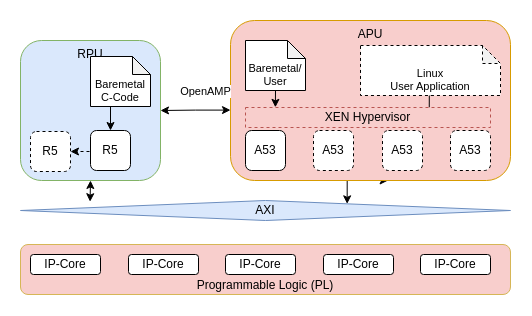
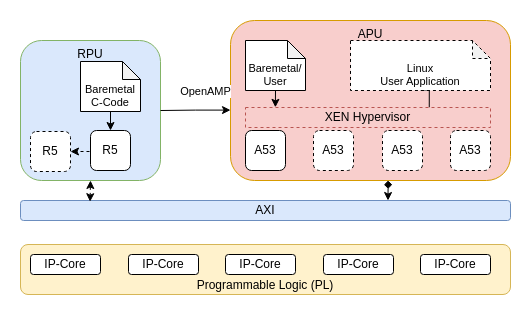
- <mxCell id="20" value="&lt;div style=&quot;font-size: 11px&quot;&gt;Linux&lt;/div&gt;&lt;div style=&quot;font-size: 11px&quot;&gt;User Application&lt;br style=&quot;font-size: 11px&quot;&gt;&lt;/div&gt;" style="shape=note;whiteSpace=wrap;html=1;backgroundOutline=1;darkOpacity=0.05;rounded=1;align=center;verticalAlign=bottom;size=18;fontSize=11;dashed=1;" vertex="1" parent="1"><mxGeometry x="360" y="45" width="140" height="50" as="geometry" /></mxCell>
+ <mxCell id="20" value="&lt;div style=&quot;font-size: 11px&quot;&gt;Linux&lt;/div&gt;&lt;div style=&quot;font-size: 11px&quot;&gt;User Application&lt;br style=&quot;font-size: 11px&quot;&gt;&lt;/div&gt;" style="shape=note;whiteSpace=wrap;html=1;backgroundOutline=1;darkOpacity=0.05;rounded=1;align=center;verticalAlign=bottom;size=18;fontSize=11;dashed=1;" vertex="1" parent="1"><mxGeometry x="350" y="40" width="140" height="50" as="geometry" /></mxCell>
- <mxCell id="15" value="&lt;div style=&quot;font-size: 11px&quot;&gt;&lt;font style=&quot;font-size: 11px&quot;&gt;Baremetal&lt;/font&gt;&lt;/div&gt;&lt;div style=&quot;font-size: 11px&quot;&gt;&lt;font style=&quot;font-size: 11px&quot;&gt;C-Code&lt;br style=&quot;font-size: 11px;&quot;&gt;&lt;/font&gt;&lt;/div&gt;" style="shape=note;whiteSpace=wrap;html=1;backgroundOutline=1;darkOpacity=0.05;rounded=1;align=center;verticalAlign=bottom;size=18;fontSize=11;" vertex="1" parent="1"><mxGeometry x="90" y="56" width="60" height="50" as="geometry" /></mxCell>
+ <mxCell id="15" value="&lt;div style=&quot;font-size: 11px&quot;&gt;&lt;font style=&quot;font-size: 11px&quot;&gt;Baremetal&lt;/font&gt;&lt;/div&gt;&lt;div style=&quot;font-size: 11px&quot;&gt;&lt;font style=&quot;font-size: 11px&quot;&gt;C-Code&lt;br style=&quot;font-size: 11px;&quot;&gt;&lt;/font&gt;&lt;/div&gt;" style="shape=note;whiteSpace=wrap;html=1;backgroundOutline=1;darkOpacity=0.05;rounded=1;align=center;verticalAlign=bottom;size=18;fontSize=11;" vertex="1" parent="1"><mxGeometry x="80" y="61" width="60" height="50" as="geometry" /></mxCell>
- <mxCell id="16" value="OpenAMP" style="edgeStyle=orthogonalEdgeStyle;rounded=0;orthogonalLoop=1;jettySize=auto;html=1;fontSize=11;startArrow=classic;startFill=1;entryX=1;entryY=0.5;entryDx=0;entryDy=0;exitX=0;exitY=0.56;exitDx=0;exitDy=0;exitPerimeter=0;" edge="1" parent="1" source="6" target="5"><mxGeometry x="-0.006" y="-10" relative="1" as="geometry"><mxPoint x="10" y="-9" as="offset" /></mxGeometry></mxCell>
+ <mxCell id="16" value="OpenAMP" style="edgeStyle=orthogonalEdgeStyle;rounded=0;orthogonalLoop=1;jettySize=auto;html=1;fontSize=11;startArrow=classic;startFill=1;entryX=1;entryY=0.5;entryDx=0;entryDy=0;exitX=0;exitY=0.56;exitDx=0;exitDy=0;exitPerimeter=0;endArrow=none;" edge="1" parent="1" source="6" target="5"><mxGeometry x="-0.006" y="-10" relative="1" as="geometry"><mxPoint x="10" y="-9" as="offset" /></mxGeometry></mxCell>
- <mxCell id="2" style="edgeStyle=orthogonalEdgeStyle;rounded=0;orthogonalLoop=1;jettySize=auto;html=1;exitX=0.75;exitY=0;exitDx=0;exitDy=0;entryX=0.563;entryY=1;entryDx=0;entryDy=0;entryPerimeter=0;startArrow=classic;startFill=1;fontSize=11;" edge="1" parent="1" source="3" target="6"><mxGeometry relative="1" as="geometry" /></mxCell>
+ <mxCell id="2" style="edgeStyle=orthogonalEdgeStyle;rounded=0;orthogonalLoop=1;jettySize=auto;html=1;exitX=0.75;exitY=0;exitDx=0;exitDy=0;entryX=0.563;entryY=1;entryDx=0;entryDy=0;entryPerimeter=0;startArrow=classic;startFill=1;fontSize=11;endArrow=diamond;" edge="1" parent="1" source="3" target="6"><mxGeometry relative="1" as="geometry" /></mxCell>
- <mxCell id="4" style="edgeStyle=orthogonalEdgeStyle;rounded=0;orthogonalLoop=1;jettySize=auto;html=1;exitX=0.5;exitY=1;exitDx=0;exitDy=0;entryX=0.142;entryY=0.06;entryDx=0;entryDy=0;entryPerimeter=0;startArrow=classic;startFill=1;fontSize=11;" edge="1" parent="1" source="5" target="3"><mxGeometry relative="1" as="geometry" /></mxCell>
+ <mxCell id="4" style="edgeStyle=orthogonalEdgeStyle;rounded=0;orthogonalLoop=1;jettySize=auto;html=1;exitX=0.5;exitY=1;exitDx=0;exitDy=0;entryX=0.142;entryY=0.06;entryDx=0;entryDy=0;entryPerimeter=0;startArrow=classic;startFill=1;fontSize=11;dashed=1;" edge="1" parent="1" source="5" target="3"><mxGeometry relative="1" as="geometry" /></mxCell>
- <mxCell id="3" value="AXI" style="rhombus;whiteSpace=wrap;html=1;fillColor=#dae8fc;strokeColor=#6c8ebf;" vertex="1" parent="1"><mxGeometry x="20" y="200" width="490" height="20" as="geometry" /></mxCell>
+ <mxCell id="3" value="AXI" style="rounded=1;whiteSpace=wrap;html=1;fillColor=#dae8fc;strokeColor=#6c8ebf;" vertex="1" parent="1"><mxGeometry x="20" y="200" width="490" height="20" as="geometry" /></mxCell>
- <mxCell id="22" value="Programmable Logic (PL)" style="rounded=1;whiteSpace=wrap;html=1;verticalAlign=bottom;fillColor=#f8cecc;strokeColor=#d6b656;" vertex="1" parent="1"><mxGeometry x="20" y="244" width="490" height="50" as="geometry" /></mxCell>
+ <mxCell id="22" value="Programmable Logic (PL)" style="rounded=1;whiteSpace=wrap;html=1;verticalAlign=bottom;fillColor=#fff2cc;strokeColor=#d6b656;" vertex="1" parent="1"><mxGeometry x="20" y="244" width="490" height="50" as="geometry" /></mxCell>
